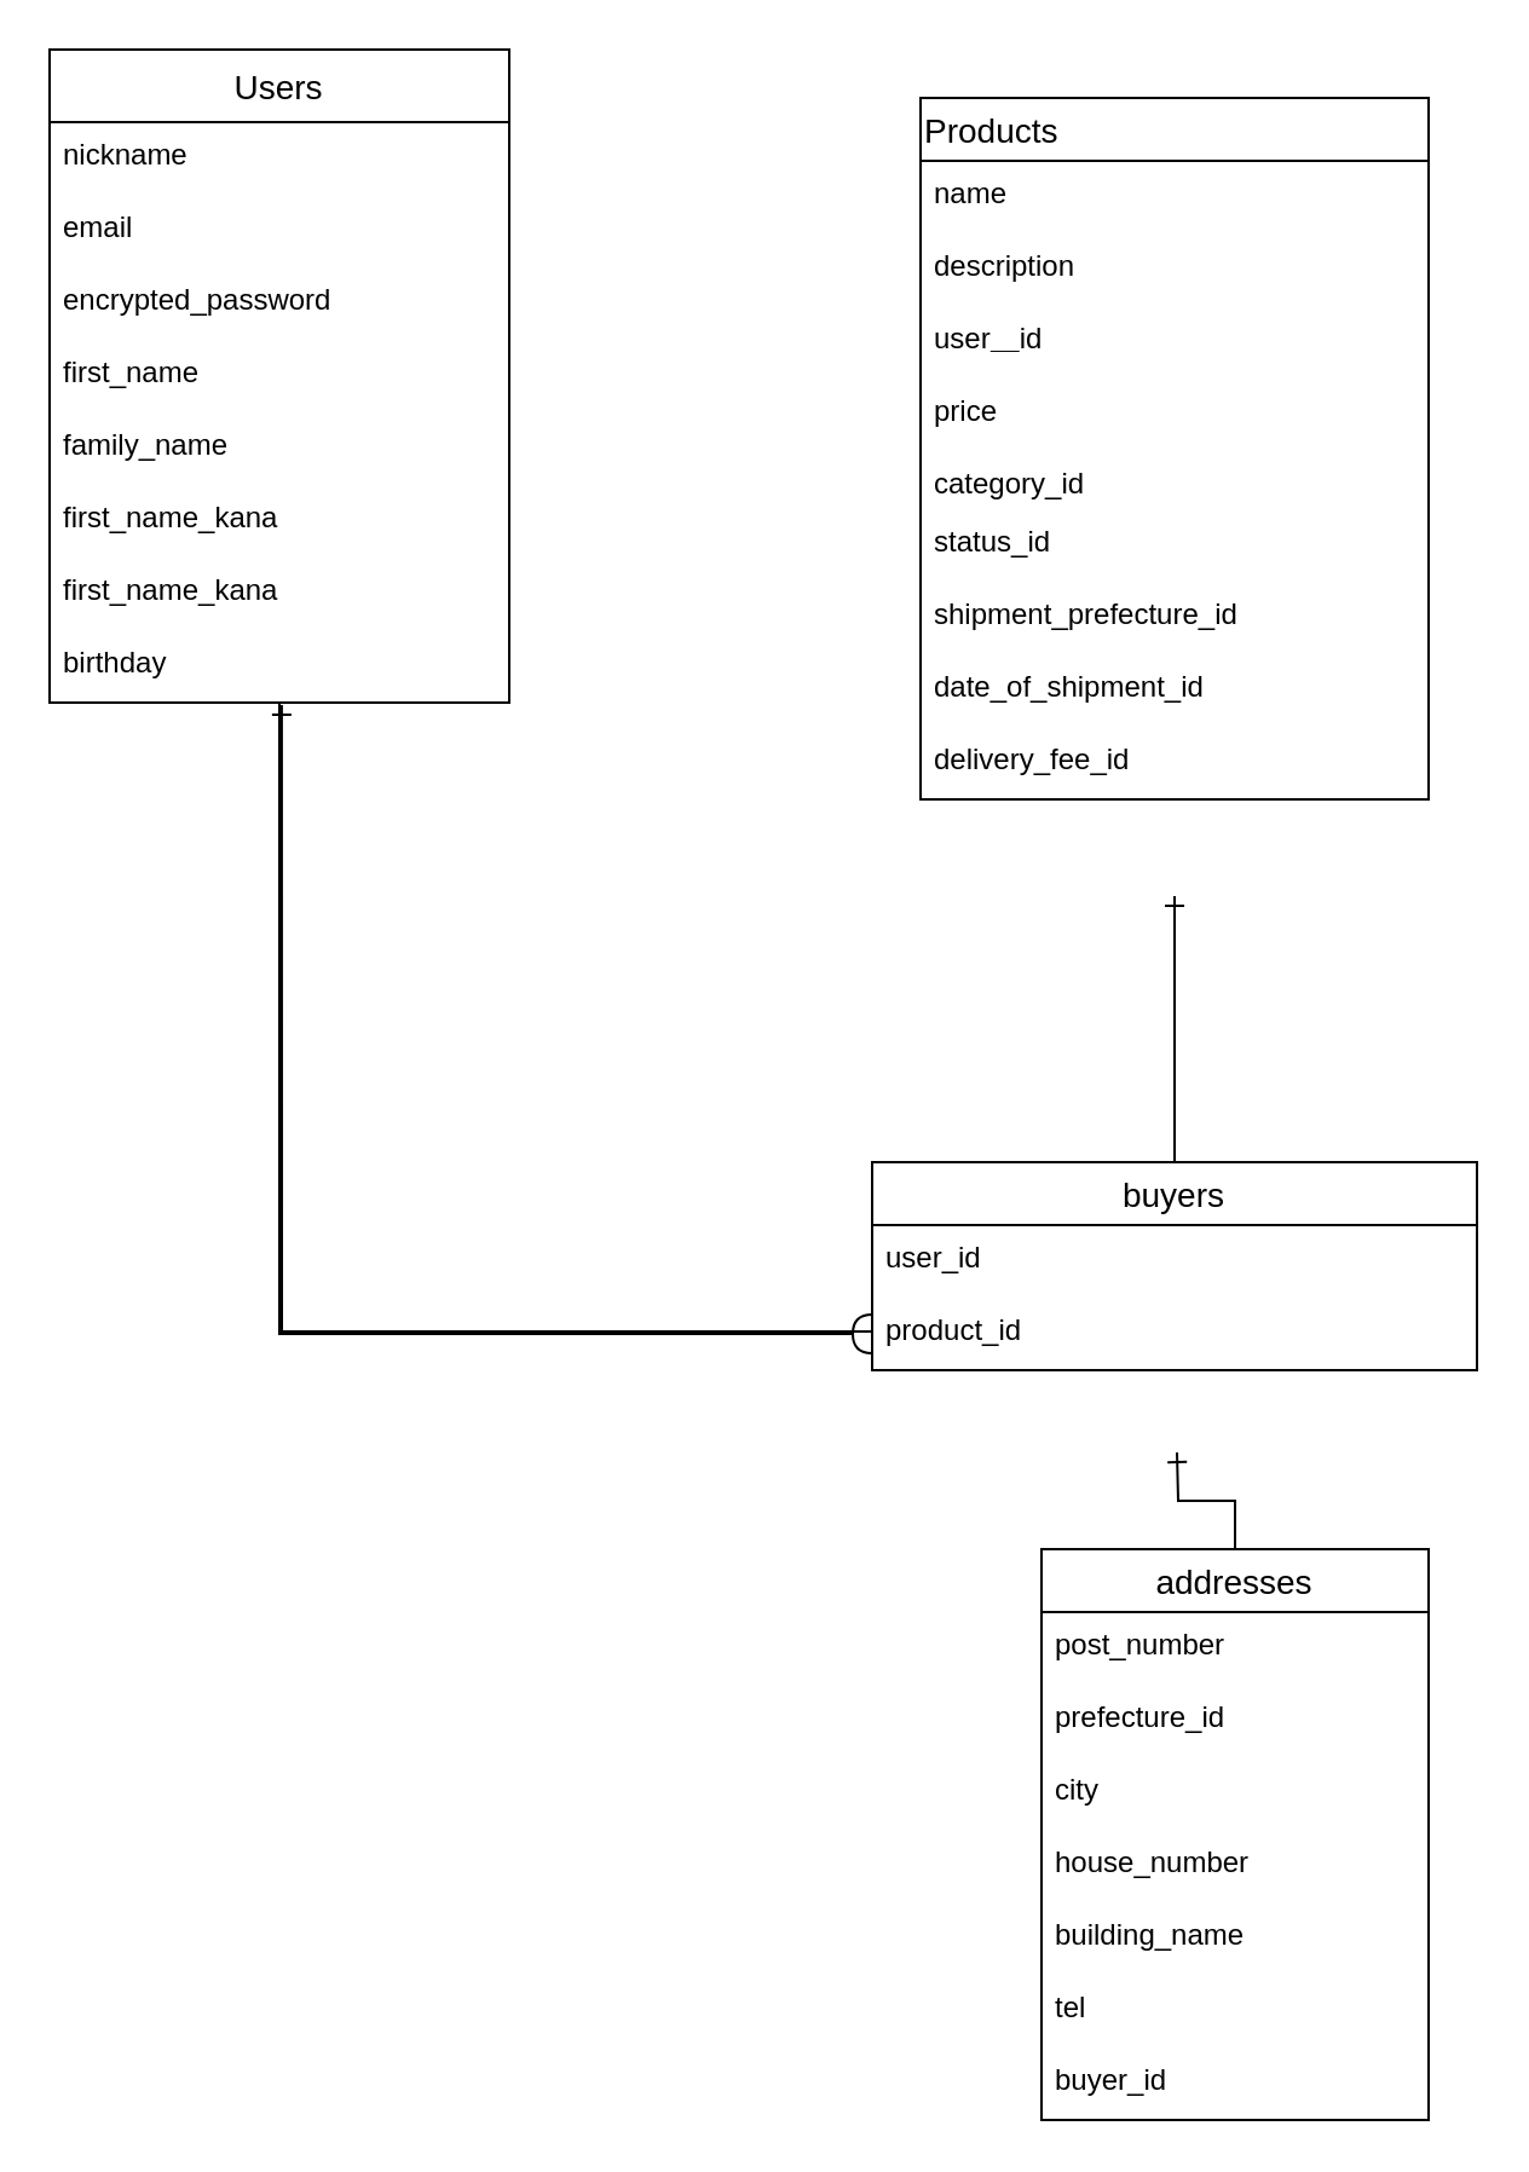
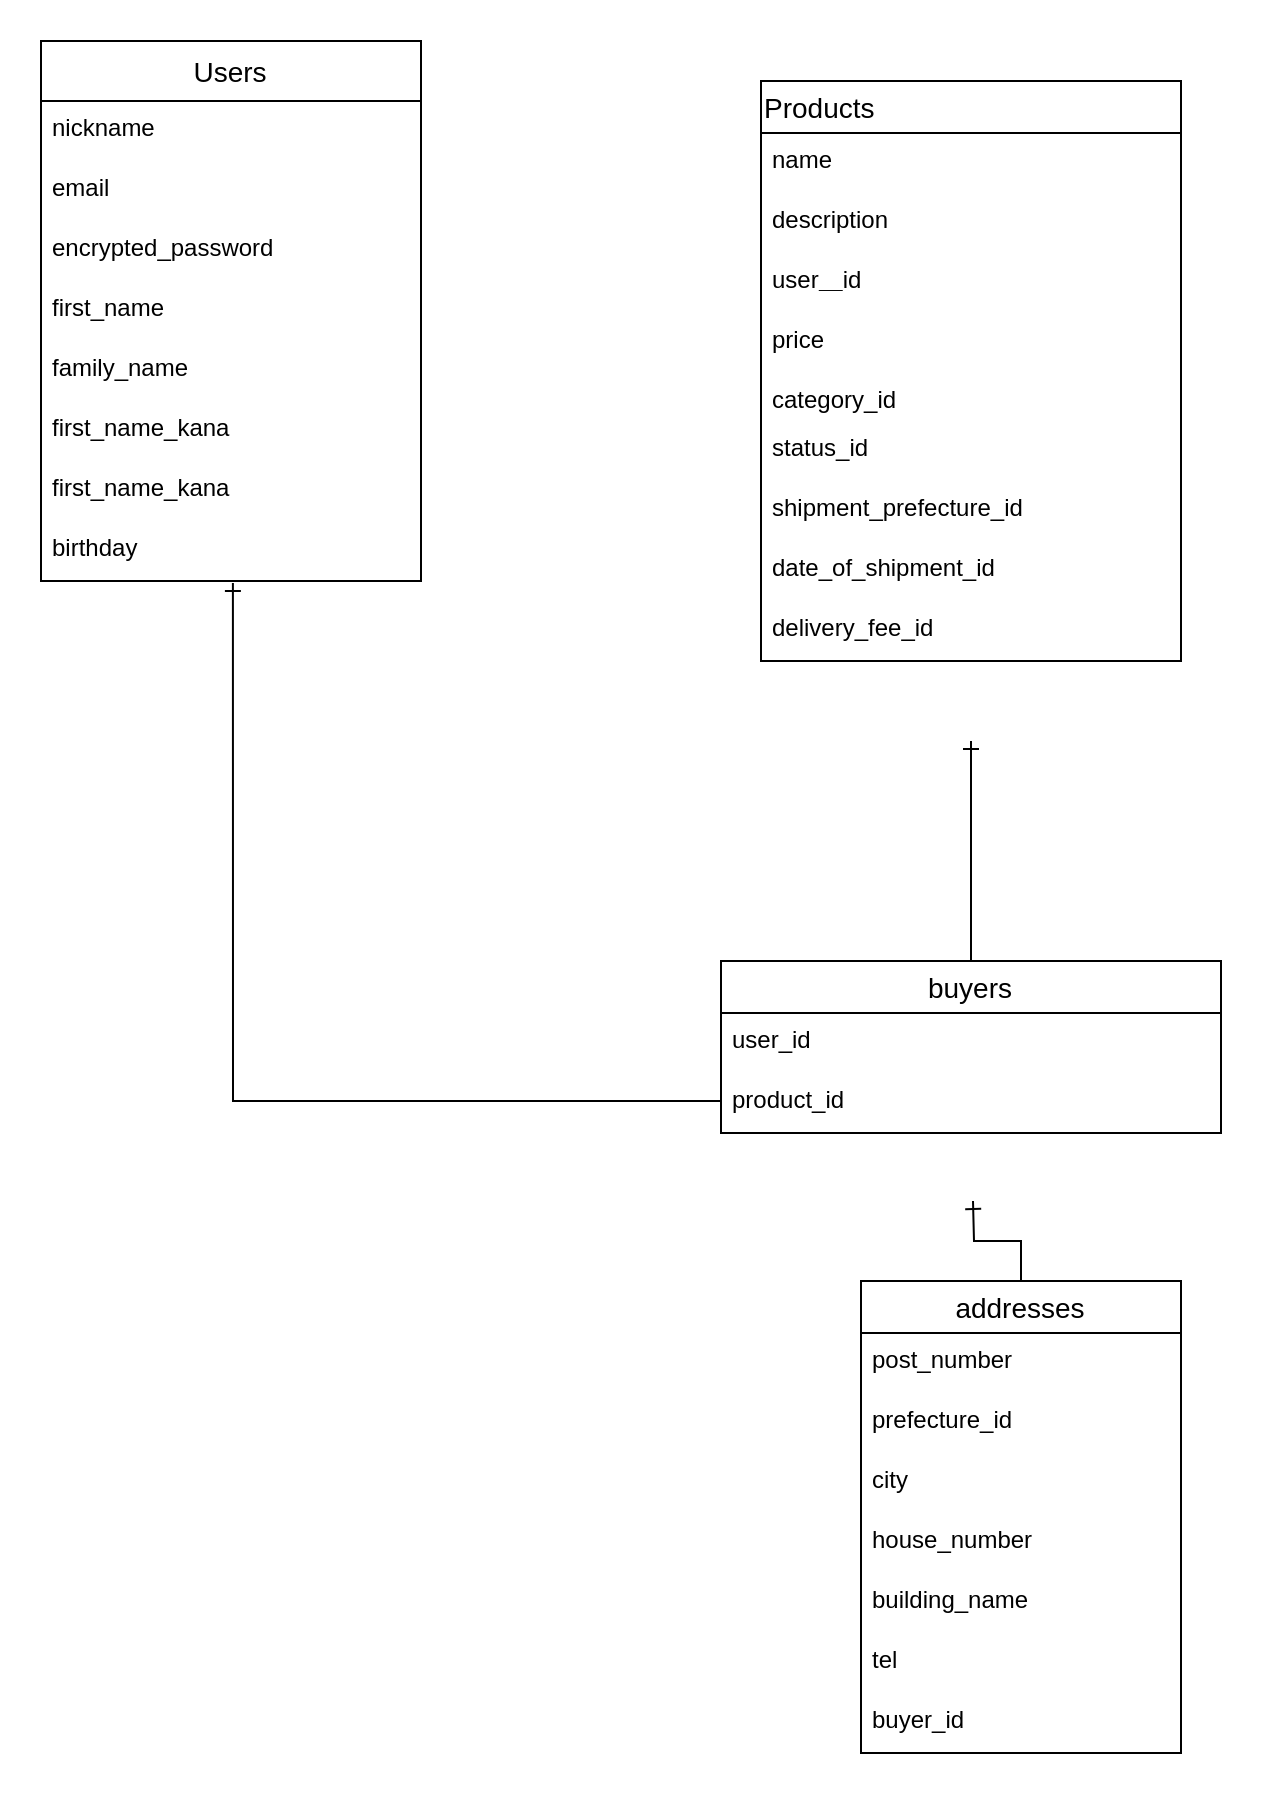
- <mxCell id="12" style="edgeStyle=orthogonalEdgeStyle;rounded=0;orthogonalLoop=1;jettySize=auto;html=1;entryX=0;entryY=0.5;entryDx=0;entryDy=0;endArrow=halfCircle;endFill=0;" parent="1" source="13" target="25" edge="1"><mxGeometry relative="1" as="geometry" /></mxCell>
